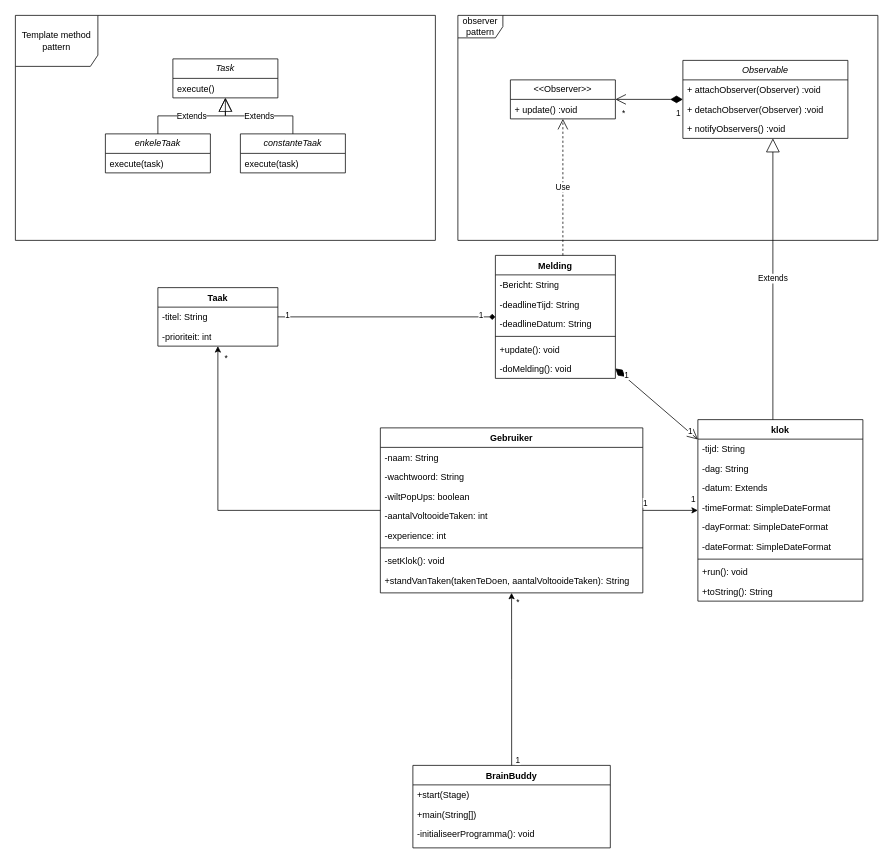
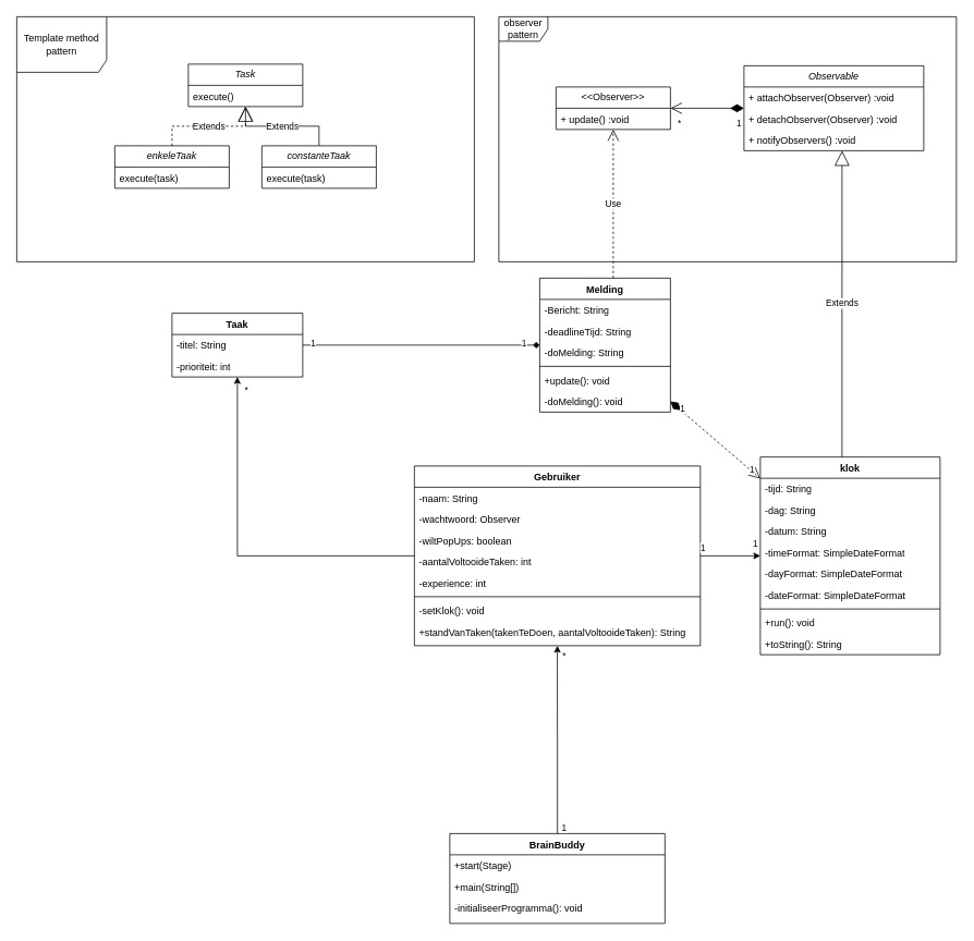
- <mxCell id="50" value="Extends" style="endArrow=block;endSize=16;endFill=0;html=1;rounded=0;edgeStyle=elbowEdgeStyle;elbow=vertical;" parent="1" source="46" target="44" edge="1"><mxGeometry width="160" relative="1" as="geometry"><mxPoint x="150" y="198" as="sourcePoint" /><mxPoint x="310" y="198" as="targetPoint" /></mxGeometry></mxCell>
+ <mxCell id="50" value="Extends" style="endArrow=block;endSize=16;endFill=0;html=1;rounded=0;edgeStyle=elbowEdgeStyle;elbow=vertical;dashed=1;" parent="1" source="46" target="44" edge="1"><mxGeometry width="160" relative="1" as="geometry"><mxPoint x="150" y="198" as="sourcePoint" /><mxPoint x="310" y="198" as="targetPoint" /></mxGeometry></mxCell>
- <mxCell id="17" value="-deadlineDatum: String" style="text;strokeColor=none;fillColor=none;align=left;verticalAlign=top;spacingLeft=4;spacingRight=4;overflow=hidden;rotatable=0;points=[[0,0.5],[1,0.5]];portConstraint=eastwest;whiteSpace=wrap;html=1;" vertex="1" parent="14"><mxGeometry y="78" width="160" height="26" as="geometry" /></mxCell>
+ <mxCell id="17" value="-doMelding: String" style="text;strokeColor=none;fillColor=none;align=left;verticalAlign=top;spacingLeft=4;spacingRight=4;overflow=hidden;rotatable=0;points=[[0,0.5],[1,0.5]];portConstraint=eastwest;whiteSpace=wrap;html=1;" vertex="1" parent="14"><mxGeometry y="78" width="160" height="26" as="geometry" /></mxCell>
- <mxCell id="66" value="" style="endArrow=open;html=1;endSize=12;startArrow=diamondThin;startSize=14;startFill=1;align=left;verticalAlign=bottom;rounded=0;" edge="1" parent="1" source="14" target="54"><mxGeometry x="-1" y="3" relative="1" as="geometry"><mxPoint x="980" y="142" as="sourcePoint" /><mxPoint x="830" y="142" as="targetPoint" /><mxPoint as="offset" /></mxGeometry></mxCell>
+ <mxCell id="66" value="" style="endArrow=open;html=1;endSize=12;startArrow=diamondThin;startSize=14;startFill=1;align=left;verticalAlign=bottom;rounded=0;dashed=1;" edge="1" parent="1" source="14" target="54"><mxGeometry x="-1" y="3" relative="1" as="geometry"><mxPoint x="980" y="142" as="sourcePoint" /><mxPoint x="830" y="142" as="targetPoint" /><mxPoint as="offset" /></mxGeometry></mxCell>
- <mxCell id="4" value="-wachtwoord: String" style="text;align=left;verticalAlign=top;spacingLeft=4;spacingRight=4;overflow=hidden;rotatable=0;points=[[0,0.5],[1,0.5]];portConstraint=eastwest;rounded=0;shadow=0;html=0;" parent="2" vertex="1"><mxGeometry y="52" width="349.99" height="26" as="geometry" /></mxCell>
+ <mxCell id="4" value="-wachtwoord: Observer" style="text;align=left;verticalAlign=top;spacingLeft=4;spacingRight=4;overflow=hidden;rotatable=0;points=[[0,0.5],[1,0.5]];portConstraint=eastwest;rounded=0;shadow=0;html=0;" parent="2" vertex="1"><mxGeometry y="52" width="349.99" height="26" as="geometry" /></mxCell>
- <mxCell id="57" value="-datum: Extends" style="text;strokeColor=none;fillColor=none;align=left;verticalAlign=top;spacingLeft=4;spacingRight=4;overflow=hidden;rotatable=0;points=[[0,0.5],[1,0.5]];portConstraint=eastwest;whiteSpace=wrap;html=1;" vertex="1" parent="54"><mxGeometry y="78" width="220" height="26" as="geometry" /></mxCell>
+ <mxCell id="57" value="-datum: String" style="text;strokeColor=none;fillColor=none;align=left;verticalAlign=top;spacingLeft=4;spacingRight=4;overflow=hidden;rotatable=0;points=[[0,0.5],[1,0.5]];portConstraint=eastwest;whiteSpace=wrap;html=1;" vertex="1" parent="54"><mxGeometry y="78" width="220" height="26" as="geometry" /></mxCell>
